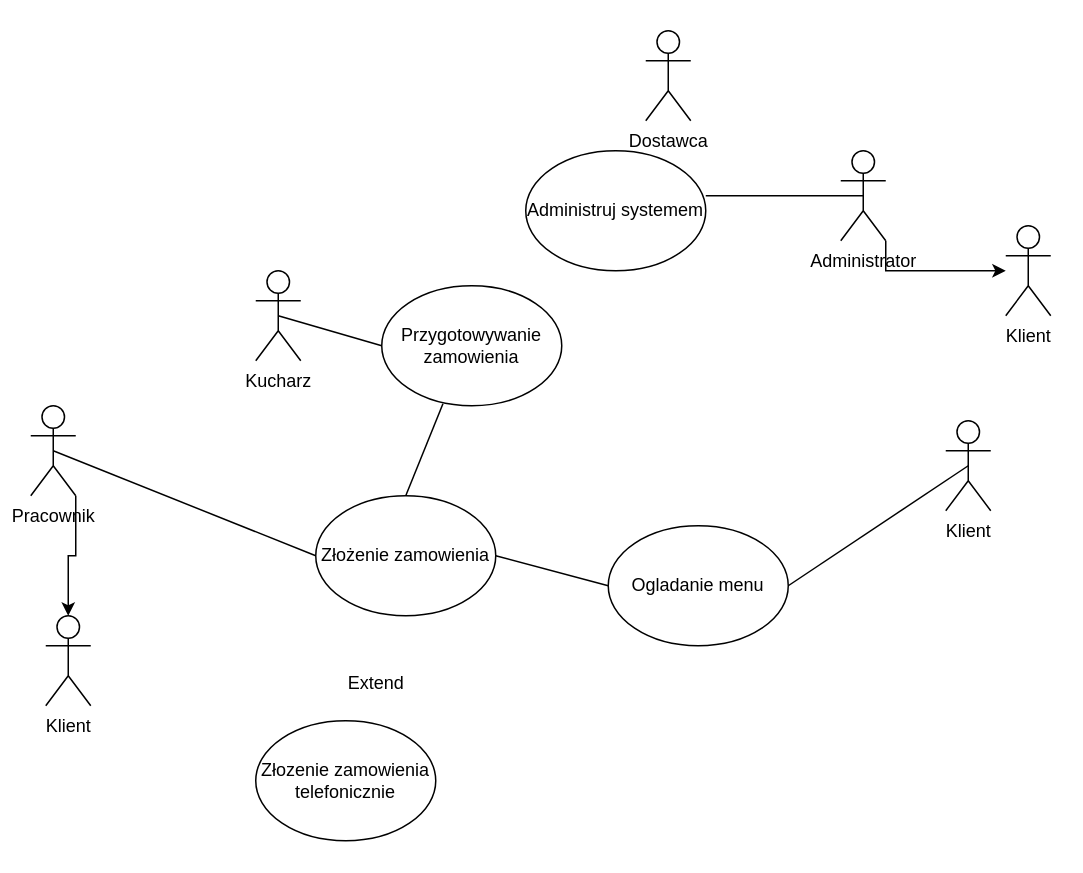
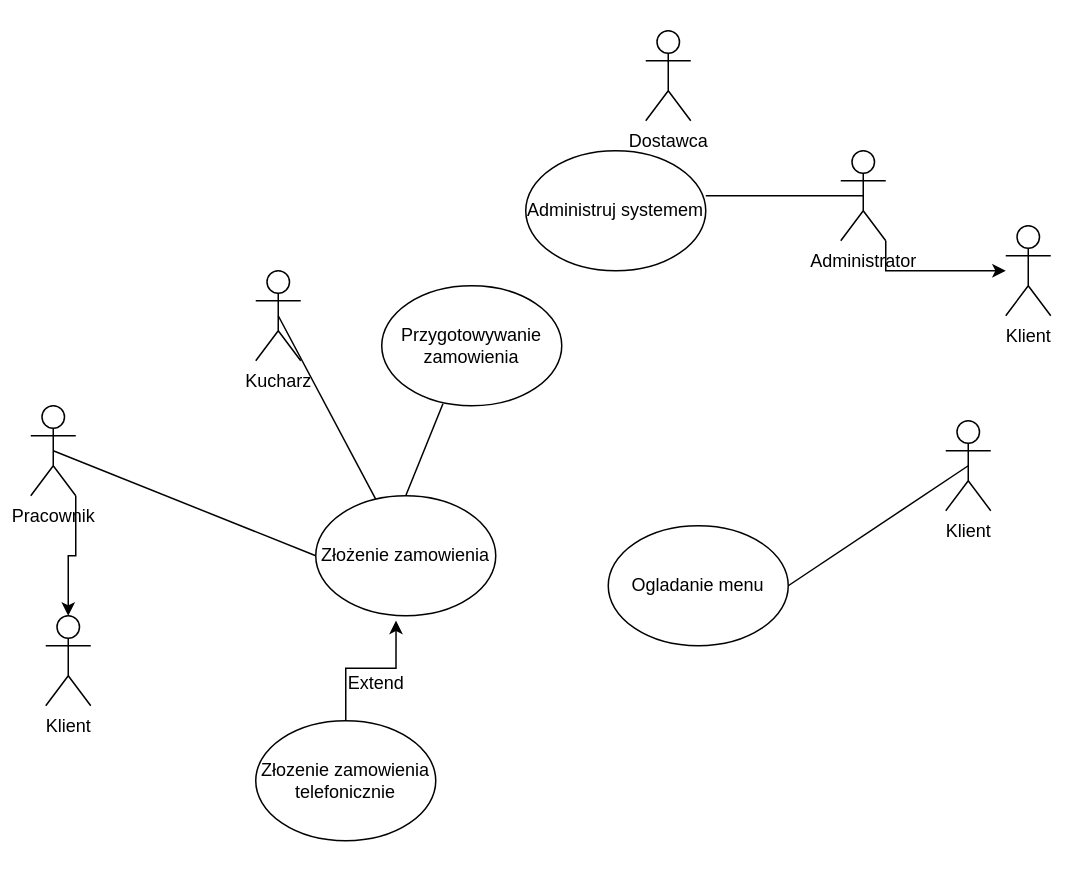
- <mxCell id="19" value="" style="endArrow=none;html=1;rounded=0;exitX=0.5;exitY=0.5;exitDx=0;exitDy=0;exitPerimeter=0;entryX=0;entryY=0.5;entryDx=0;entryDy=0;" edge="1" parent="1" source="3" target="18"><mxGeometry width="50" height="50" relative="1" as="geometry"><mxPoint x="350" y="360" as="sourcePoint" /><mxPoint x="400" y="310" as="targetPoint" /></mxGeometry></mxCell>
+ <mxCell id="19" value="" style="endArrow=none;html=1;rounded=0;exitX=0.5;exitY=0.5;exitDx=0;exitDy=0;exitPerimeter=0;" edge="1" parent="1" source="3" target="10"><mxGeometry width="50" height="50" relative="1" as="geometry"><mxPoint x="350" y="360" as="sourcePoint" /><mxPoint x="400" y="310" as="targetPoint" /></mxGeometry></mxCell>
- <mxCell id="11" value="" style="endArrow=none;html=1;rounded=0;exitX=1;exitY=0.5;exitDx=0;exitDy=0;entryX=0;entryY=0.5;entryDx=0;entryDy=0;" edge="1" parent="1" source="10" target="8"><mxGeometry width="50" height="50" relative="1" as="geometry"><mxPoint x="350" y="360" as="sourcePoint" /><mxPoint x="370" y="310" as="targetPoint" /></mxGeometry></mxCell>
+ <mxCell id="22" style="edgeStyle=orthogonalEdgeStyle;rounded=0;orthogonalLoop=1;jettySize=auto;html=1;exitX=0.5;exitY=0;exitDx=0;exitDy=0;entryX=0.446;entryY=1.04;entryDx=0;entryDy=0;entryPerimeter=0;" edge="1" parent="1" source="21" target="10"><mxGeometry relative="1" as="geometry" /></mxCell>
